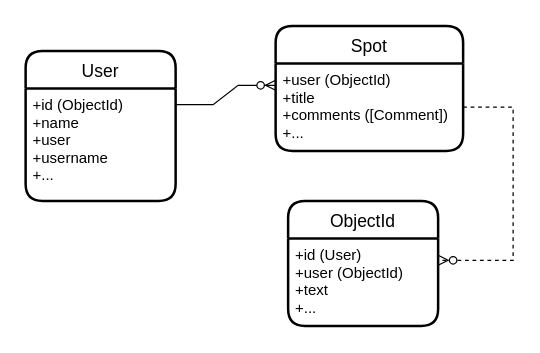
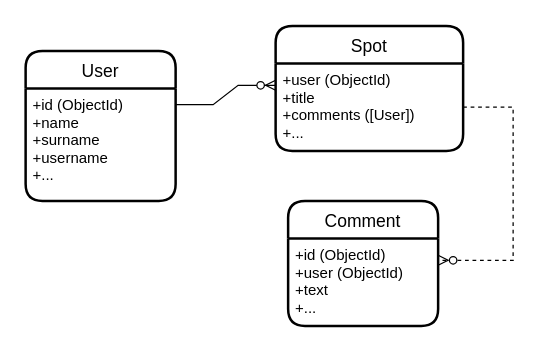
- <mxCell id="5" value="+user (ObjectId)&#10;+title&#10;+comments ([Comment])&#10;+..." style="align=left;strokeColor=none;fillColor=none;spacingLeft=4;fontSize=12;verticalAlign=top;resizable=0;rotatable=0;part=1;" vertex="1" parent="4"><mxGeometry y="30" width="150" height="70" as="geometry" /></mxCell>
+ <mxCell id="5" value="+user (ObjectId)&#10;+title&#10;+comments ([User])&#10;+..." style="align=left;strokeColor=none;fillColor=none;spacingLeft=4;fontSize=12;verticalAlign=top;resizable=0;rotatable=0;part=1;" vertex="1" parent="4"><mxGeometry y="30" width="150" height="70" as="geometry" /></mxCell>
- <mxCell id="3" value="+id (ObjectId)&#10;+name&#10;+user&#10;+username&#10;+..." style="align=left;strokeColor=none;fillColor=none;spacingLeft=4;fontSize=12;verticalAlign=top;resizable=0;rotatable=0;part=1;" vertex="1" parent="2"><mxGeometry y="30" width="120" height="90" as="geometry" /></mxCell>
+ <mxCell id="3" value="+id (ObjectId)&#10;+name&#10;+surname&#10;+username&#10;+..." style="align=left;strokeColor=none;fillColor=none;spacingLeft=4;fontSize=12;verticalAlign=top;resizable=0;rotatable=0;part=1;" vertex="1" parent="2"><mxGeometry y="30" width="120" height="90" as="geometry" /></mxCell>
- <mxCell id="6" value="ObjectId" style="swimlane;childLayout=stackLayout;horizontal=1;startSize=30;horizontalStack=0;rounded=1;fontSize=14;fontStyle=0;strokeWidth=2;resizeParent=0;resizeLast=1;shadow=0;dashed=0;align=center;" vertex="1" parent="1"><mxGeometry x="230" y="160" width="120" height="100" as="geometry" /></mxCell>
+ <mxCell id="6" value="Comment" style="swimlane;childLayout=stackLayout;horizontal=1;startSize=30;horizontalStack=0;rounded=1;fontSize=14;fontStyle=0;strokeWidth=2;resizeParent=0;resizeLast=1;shadow=0;dashed=0;align=center;" vertex="1" parent="1"><mxGeometry x="230" y="160" width="120" height="100" as="geometry" /></mxCell>
- <mxCell id="7" value="+id (User)&#10;+user (ObjectId)&#10;+text&#10;+..." style="align=left;strokeColor=none;fillColor=none;spacingLeft=4;fontSize=12;verticalAlign=top;resizable=0;rotatable=0;part=1;" vertex="1" parent="6"><mxGeometry y="30" width="120" height="70" as="geometry" /></mxCell>
+ <mxCell id="7" value="+id (ObjectId)&#10;+user (ObjectId)&#10;+text&#10;+..." style="align=left;strokeColor=none;fillColor=none;spacingLeft=4;fontSize=12;verticalAlign=top;resizable=0;rotatable=0;part=1;" vertex="1" parent="6"><mxGeometry y="30" width="120" height="70" as="geometry" /></mxCell>
